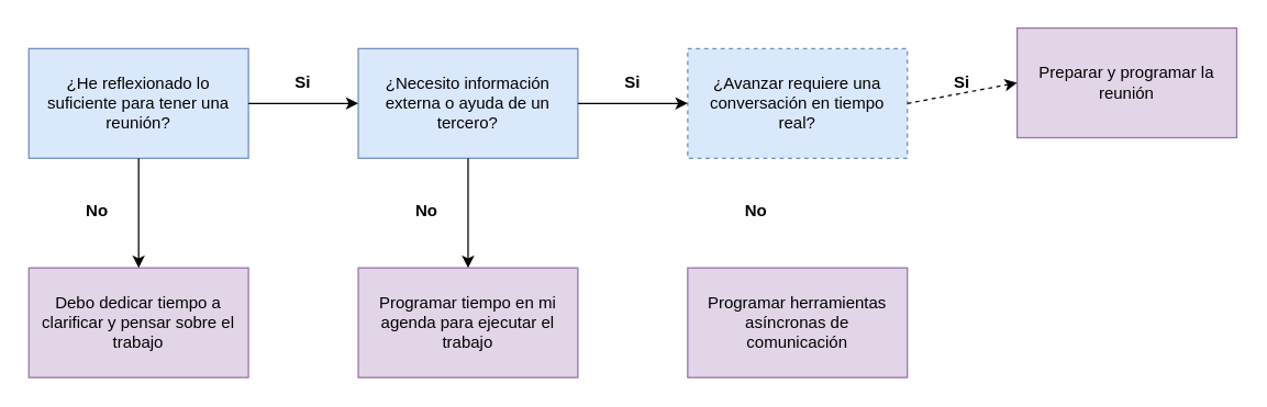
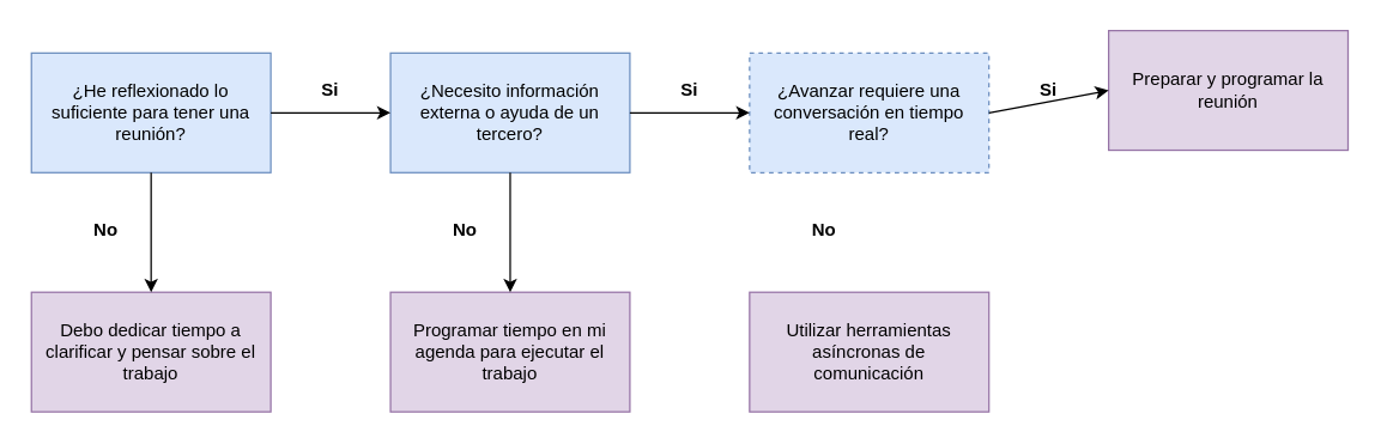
- <mxCell id="13" value="" style="endArrow=classic;html=1;rounded=0;exitX=1;exitY=0.5;exitDx=0;exitDy=0;entryX=0;entryY=0.5;entryDx=0;entryDy=0;dashed=1;" parent="1" source="7" target="8" edge="1"><mxGeometry width="50" height="50" relative="1" as="geometry"><mxPoint x="760" y="285" as="sourcePoint" /><mxPoint x="810" y="235" as="targetPoint" /></mxGeometry></mxCell>
+ <mxCell id="13" value="" style="endArrow=classic;html=1;rounded=0;exitX=1;exitY=0.5;exitDx=0;exitDy=0;entryX=0;entryY=0.5;entryDx=0;entryDy=0;" parent="1" source="7" target="8" edge="1"><mxGeometry width="50" height="50" relative="1" as="geometry"><mxPoint x="760" y="285" as="sourcePoint" /><mxPoint x="810" y="235" as="targetPoint" /></mxGeometry></mxCell>
- <mxCell id="11" value="Programar herramientas asíncronas de comunicación" style="rounded=0;whiteSpace=wrap;html=1;fillColor=#e1d5e7;strokeColor=#9673a6;fontStyle=0;glass=0;shadow=0;spacing=5;" parent="1" vertex="1"><mxGeometry x="500" y="195" width="160" height="80" as="geometry" /></mxCell>
+ <mxCell id="11" value="Utilizar herramientas asíncronas de comunicación" style="rounded=0;whiteSpace=wrap;html=1;fillColor=#e1d5e7;strokeColor=#9673a6;fontStyle=0;glass=0;shadow=0;spacing=5;" parent="1" vertex="1"><mxGeometry x="500" y="195" width="160" height="80" as="geometry" /></mxCell>
